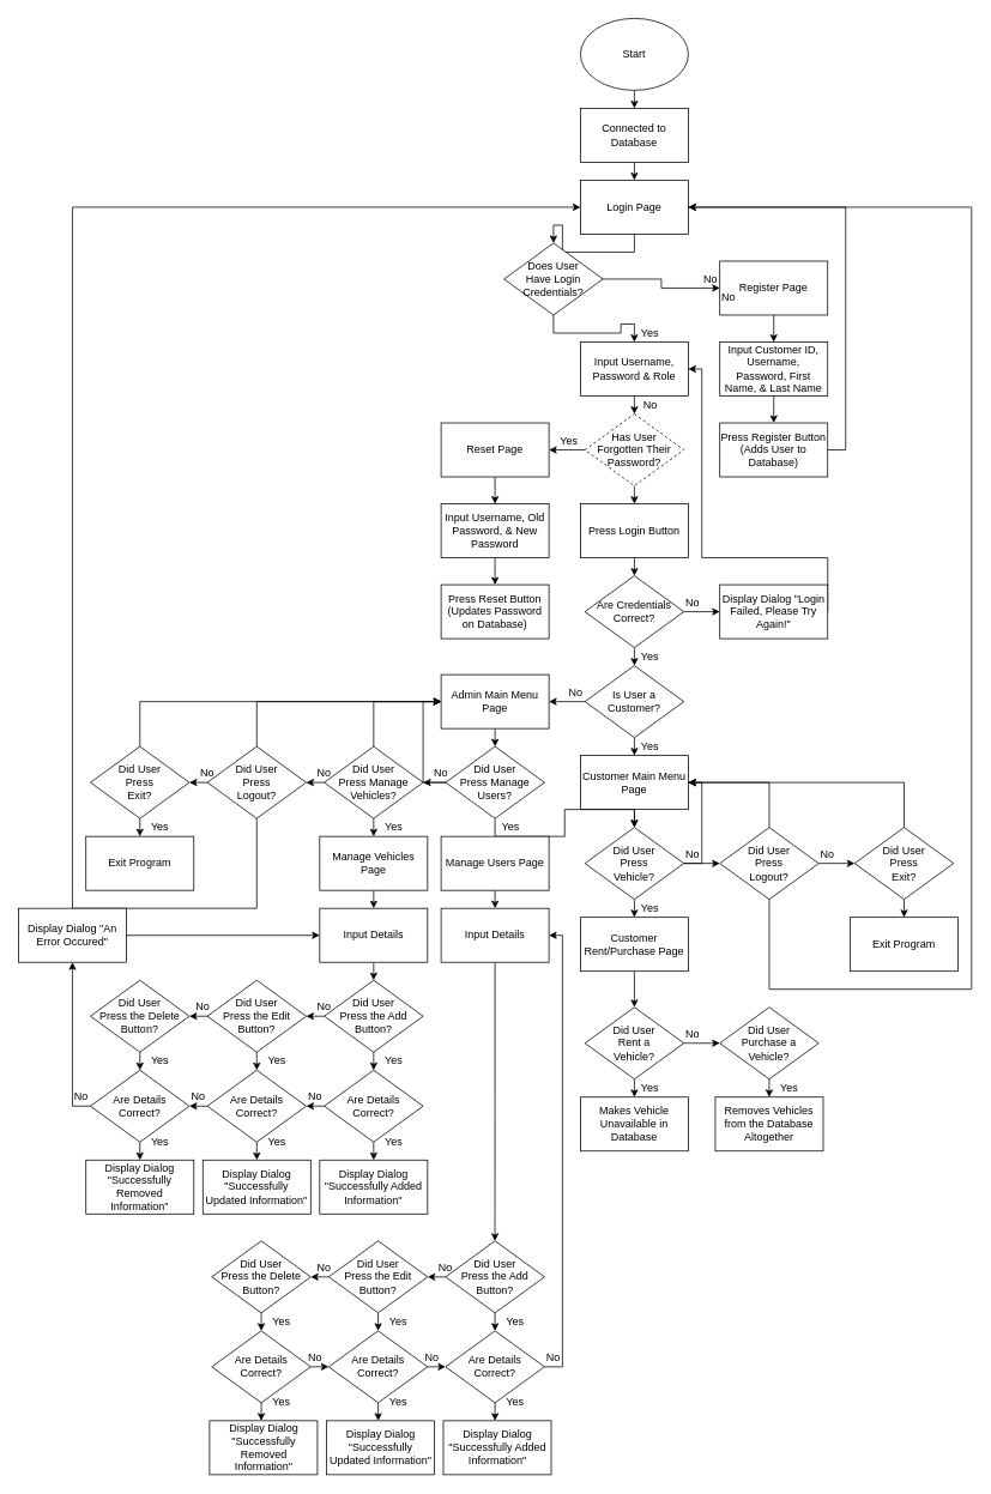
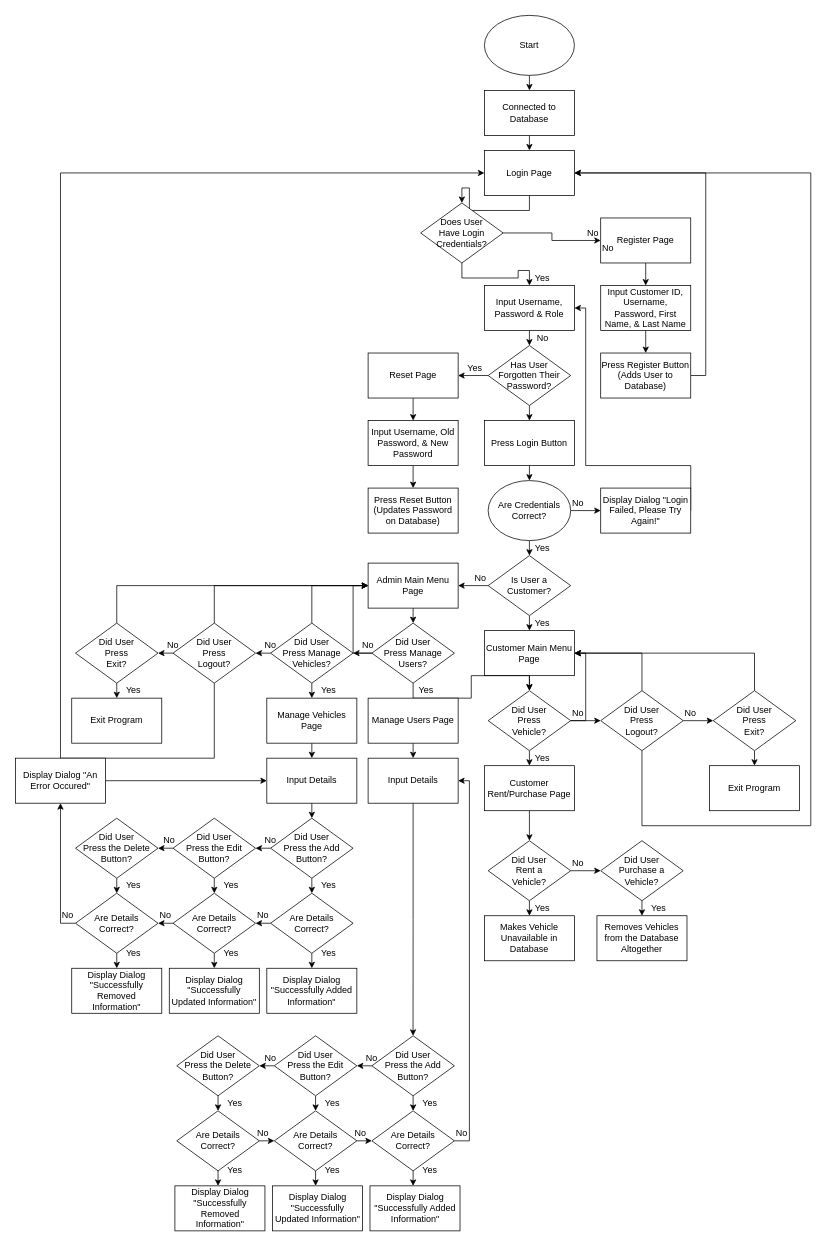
- <mxCell id="23" value="Has User&lt;br&gt;Forgotten Their Password?" style="rhombus;whiteSpace=wrap;html=1;dashed=1;" vertex="1" parent="1"><mxGeometry x="650" y="460" width="110" height="80" as="geometry" /></mxCell>
+ <mxCell id="23" value="Has User&lt;br&gt;Forgotten Their Password?" style="rhombus;whiteSpace=wrap;html=1;" vertex="1" parent="1"><mxGeometry x="650" y="460" width="110" height="80" as="geometry" /></mxCell>
- <mxCell id="61" value="Are Credentials Correct?" style="rhombus;whiteSpace=wrap;html=1;" vertex="1" parent="1"><mxGeometry x="650" y="640" width="110" height="80" as="geometry" /></mxCell>
+ <mxCell id="61" value="Are Credentials Correct?" style="ellipse;whiteSpace=wrap;html=1;" vertex="1" parent="1"><mxGeometry x="650" y="640" width="110" height="80" as="geometry" /></mxCell>
